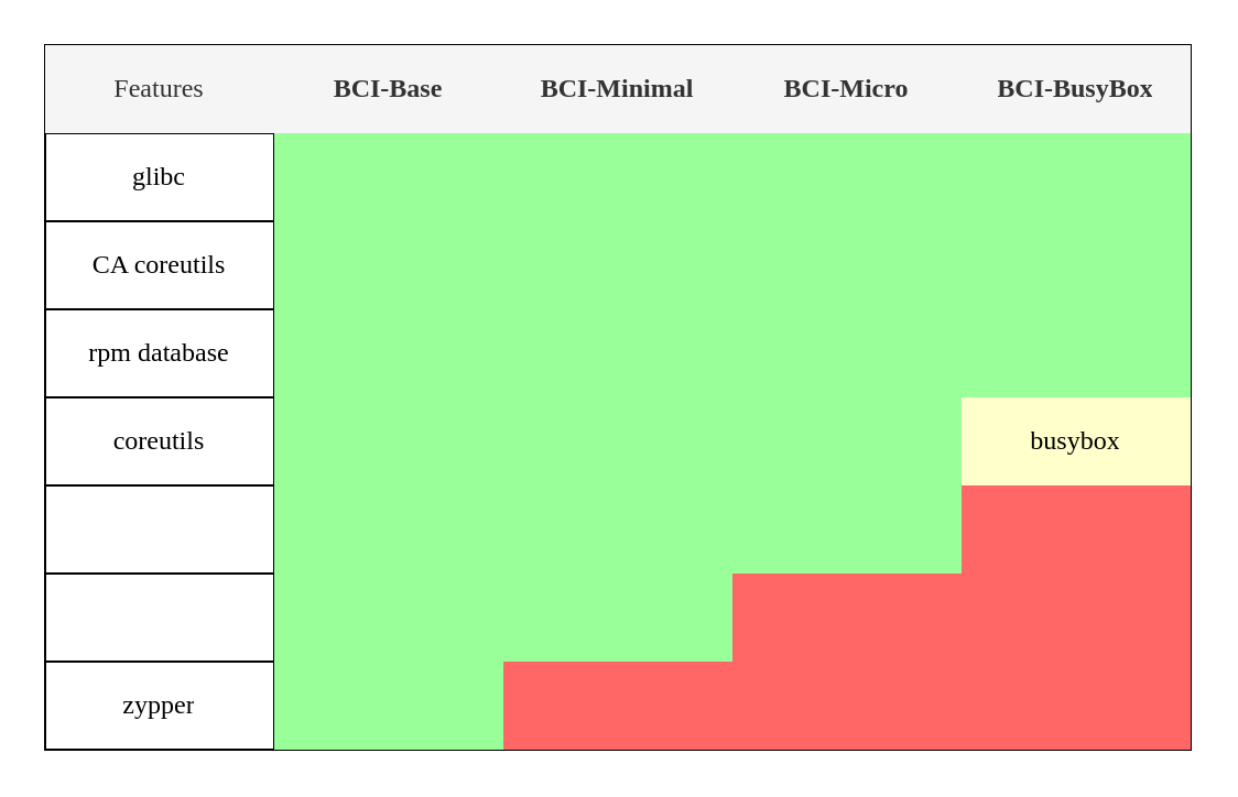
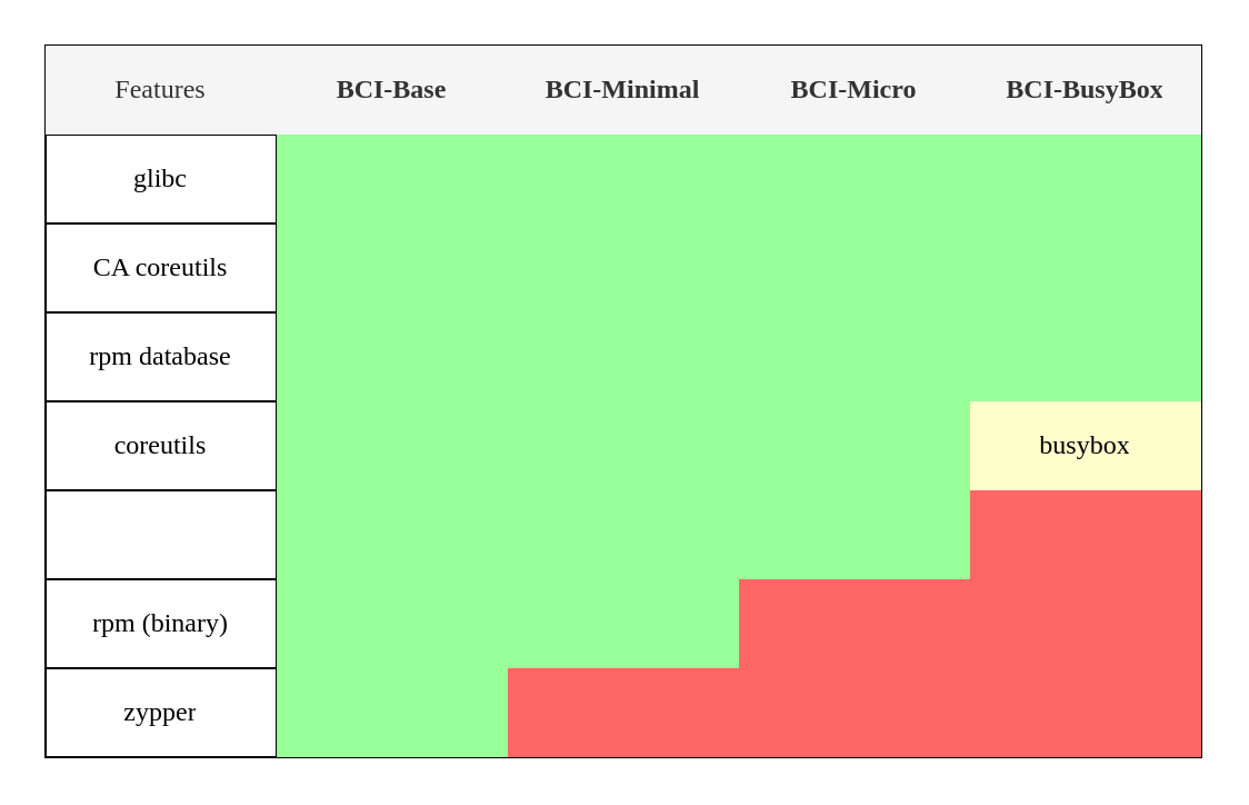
+ <mxCell id="39" value="rpm (binary)" style="shape=partialRectangle;html=1;whiteSpace=wrap;connectable=0;overflow=hidden;fillColor=none;top=0;left=0;bottom=0;right=0;fontFamily=Poppins;fontSource=https%3A%2F%2Ffonts.googleapis.com%2Fcss%3Ffamily%3DPoppins;" parent="38" vertex="1"><mxGeometry width="104" height="40" as="geometry" /></mxCell>
